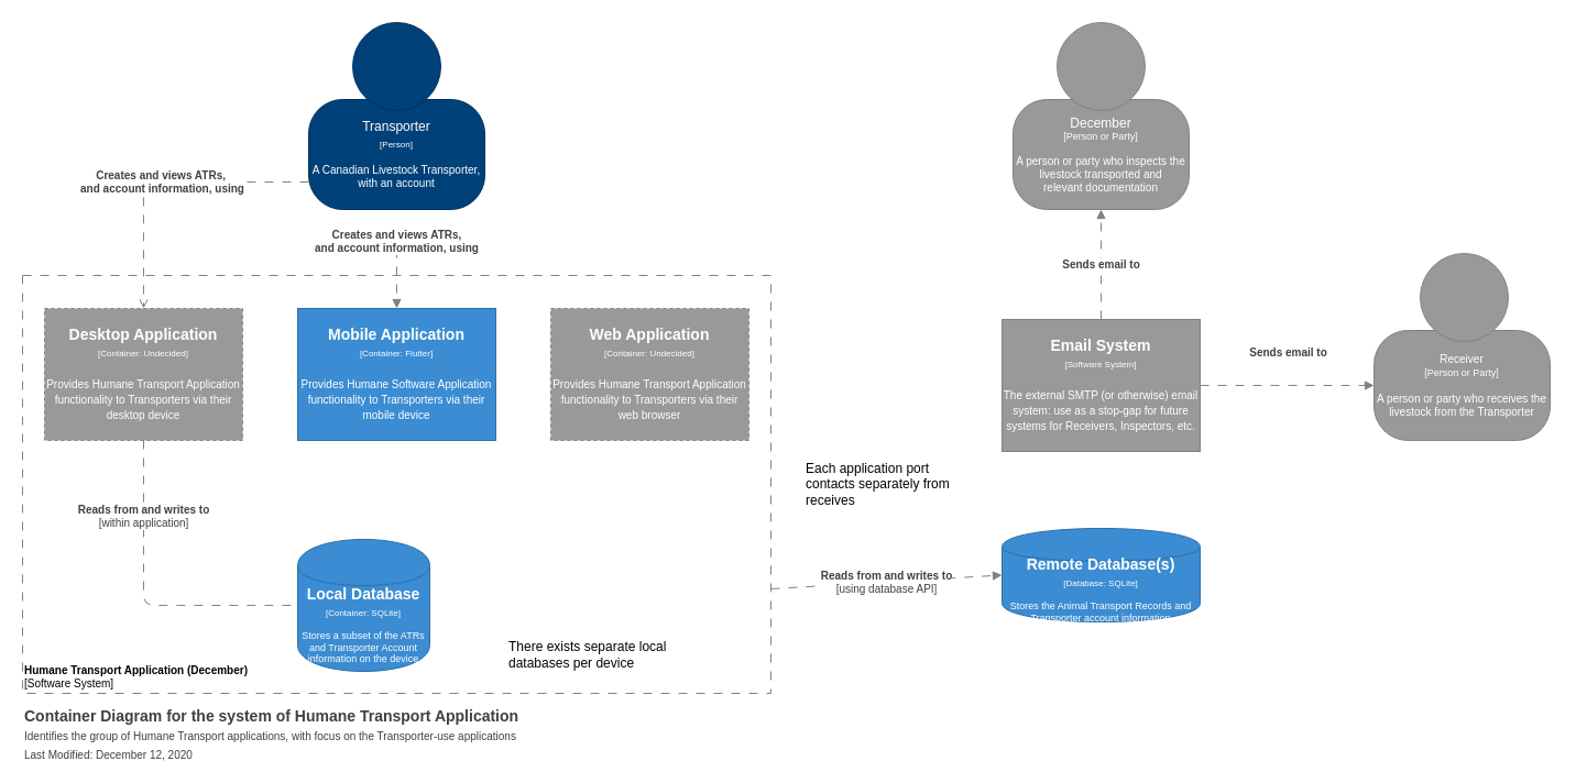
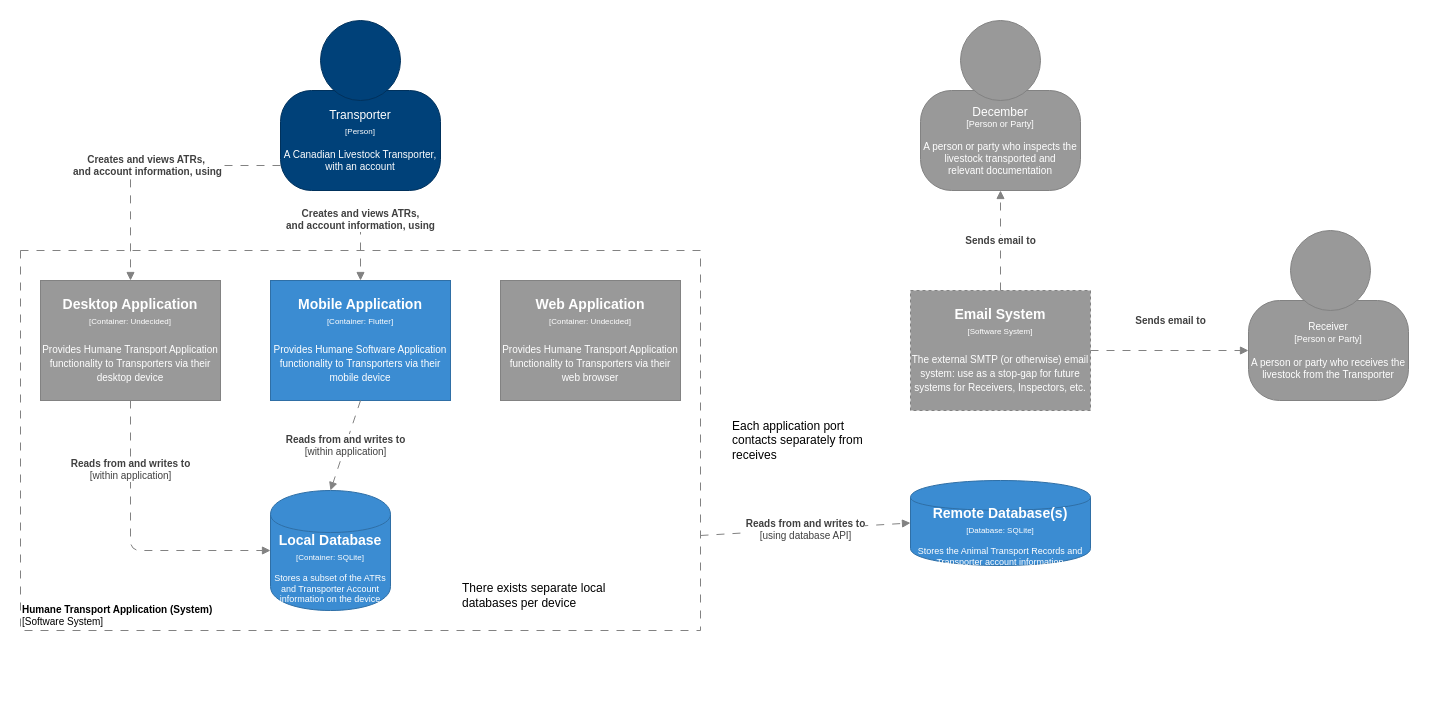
- <mxCell id="19" value="&lt;b&gt;Creates and views ATRs,&amp;nbsp;&lt;br&gt;and account information, using&lt;/b&gt;" style="endArrow=open;html=1;fontSize=10;fontColor=#404040;strokeWidth=1;endFill=1;dashed=1;dashPattern=8 8;strokeColor=#828282;elbow=vertical;exitX=0;exitY=0.75;exitDx=0;exitDy=0;entryX=0.5;entryY=0;entryDx=0;entryDy=0;" edge="1" parent="1" source="3" target="8"><mxGeometry width="50" height="50" relative="1" as="geometry"><mxPoint x="450" y="350" as="sourcePoint" /><mxPoint x="650" y="350" as="targetPoint" /><Array as="points"><mxPoint x="130" y="165" /></Array></mxGeometry></mxCell>
+ <mxCell id="19" value="&lt;b&gt;Creates and views ATRs,&amp;nbsp;&lt;br&gt;and account information, using&lt;/b&gt;" style="endArrow=block;html=1;fontSize=10;fontColor=#404040;strokeWidth=1;endFill=1;dashed=1;dashPattern=8 8;strokeColor=#828282;elbow=vertical;exitX=0;exitY=0.75;exitDx=0;exitDy=0;entryX=0.5;entryY=0;entryDx=0;entryDy=0;" edge="1" parent="1" source="3" target="8"><mxGeometry width="50" height="50" relative="1" as="geometry"><mxPoint x="450" y="350" as="sourcePoint" /><mxPoint x="650" y="350" as="targetPoint" /><Array as="points"><mxPoint x="130" y="165" /></Array></mxGeometry></mxCell>
- <mxCell id="8" value="&lt;div&gt;&lt;span style=&quot;font-size: 14px&quot;&gt;&lt;b&gt;Desktop Application&lt;/b&gt;&lt;/span&gt;&lt;/div&gt;&lt;div&gt;&lt;span style=&quot;font-size: 8px&quot;&gt;[Container: Undecided&lt;/span&gt;&lt;span style=&quot;font-size: 8px&quot;&gt;]&lt;/span&gt;&lt;/div&gt;&lt;div&gt;&lt;span style=&quot;font-size: 8px&quot;&gt;&lt;br&gt;&lt;/span&gt;&lt;/div&gt;&lt;div&gt;&lt;font size=&quot;1&quot;&gt;Provides Humane Transport Application functionality to Transporters via their desktop device&lt;/font&gt;&lt;/div&gt;" style="rounded=0;whiteSpace=wrap;html=1;fillColor=#999999;fontColor=#FFFFFF;strokeColor=#828282;resizable=0;dashed=1;" vertex="1" parent="1"><mxGeometry x="40" y="280" width="180" height="120" as="geometry" /></mxCell>
+ <mxCell id="8" value="&lt;div&gt;&lt;span style=&quot;font-size: 14px&quot;&gt;&lt;b&gt;Desktop Application&lt;/b&gt;&lt;/span&gt;&lt;/div&gt;&lt;div&gt;&lt;span style=&quot;font-size: 8px&quot;&gt;[Container: Undecided&lt;/span&gt;&lt;span style=&quot;font-size: 8px&quot;&gt;]&lt;/span&gt;&lt;/div&gt;&lt;div&gt;&lt;span style=&quot;font-size: 8px&quot;&gt;&lt;br&gt;&lt;/span&gt;&lt;/div&gt;&lt;div&gt;&lt;font size=&quot;1&quot;&gt;Provides Humane Transport Application functionality to Transporters via their desktop device&lt;/font&gt;&lt;/div&gt;" style="rounded=0;whiteSpace=wrap;html=1;fillColor=#999999;fontColor=#FFFFFF;strokeColor=#828282;resizable=0;" vertex="1" parent="1"><mxGeometry x="40" y="280" width="180" height="120" as="geometry" /></mxCell>
- <mxCell id="7" value="&lt;div&gt;&lt;span style=&quot;font-size: 14px&quot;&gt;&lt;b&gt;Web Application&lt;/b&gt;&lt;/span&gt;&lt;/div&gt;&lt;div&gt;&lt;span style=&quot;font-size: 8px&quot;&gt;[Container: Undecided&lt;/span&gt;&lt;span style=&quot;font-size: 8px&quot;&gt;]&lt;/span&gt;&lt;/div&gt;&lt;div&gt;&lt;span style=&quot;font-size: 8px&quot;&gt;&lt;br&gt;&lt;/span&gt;&lt;/div&gt;&lt;div&gt;&lt;font size=&quot;1&quot;&gt;Provides Humane Transport Application functionality to Transporters via their web browser&lt;/font&gt;&lt;/div&gt;" style="rounded=0;whiteSpace=wrap;html=1;fillColor=#999999;fontColor=#FFFFFF;strokeColor=#828282;resizable=0;dashed=1;" vertex="1" parent="1"><mxGeometry x="500" y="280" width="180" height="120" as="geometry" /></mxCell>
+ <mxCell id="7" value="&lt;div&gt;&lt;span style=&quot;font-size: 14px&quot;&gt;&lt;b&gt;Web Application&lt;/b&gt;&lt;/span&gt;&lt;/div&gt;&lt;div&gt;&lt;span style=&quot;font-size: 8px&quot;&gt;[Container: Undecided&lt;/span&gt;&lt;span style=&quot;font-size: 8px&quot;&gt;]&lt;/span&gt;&lt;/div&gt;&lt;div&gt;&lt;span style=&quot;font-size: 8px&quot;&gt;&lt;br&gt;&lt;/span&gt;&lt;/div&gt;&lt;div&gt;&lt;font size=&quot;1&quot;&gt;Provides Humane Transport Application functionality to Transporters via their web browser&lt;/font&gt;&lt;/div&gt;" style="rounded=0;whiteSpace=wrap;html=1;fillColor=#999999;fontColor=#FFFFFF;strokeColor=#828282;resizable=0;" vertex="1" parent="1"><mxGeometry x="500" y="280" width="180" height="120" as="geometry" /></mxCell>
- <mxCell id="11" value="&lt;div&gt;&lt;span style=&quot;font-size: 14px&quot;&gt;&lt;b&gt;Email System&lt;/b&gt;&lt;/span&gt;&lt;/div&gt;&lt;div&gt;&lt;span style=&quot;font-size: 8px&quot;&gt;[Software System&lt;/span&gt;&lt;span style=&quot;font-size: 8px&quot;&gt;]&lt;/span&gt;&lt;br&gt;&lt;/div&gt;&lt;div&gt;&lt;span style=&quot;font-size: 8px&quot;&gt;&lt;br&gt;&lt;/span&gt;&lt;/div&gt;&lt;div&gt;&lt;font size=&quot;1&quot;&gt;The external SMTP (or otherwise) email system: use as a stop-gap for future systems for Receivers, Inspectors, etc.&lt;/font&gt;&lt;/div&gt;" style="rounded=0;whiteSpace=wrap;html=1;fillColor=#999999;fontColor=#FFFFFF;strokeColor=#828282;resizable=0;" vertex="1" parent="1"><mxGeometry x="910" y="290" width="180" height="120" as="geometry" /></mxCell>
+ <mxCell id="11" value="&lt;div&gt;&lt;span style=&quot;font-size: 14px&quot;&gt;&lt;b&gt;Email System&lt;/b&gt;&lt;/span&gt;&lt;/div&gt;&lt;div&gt;&lt;span style=&quot;font-size: 8px&quot;&gt;[Software System&lt;/span&gt;&lt;span style=&quot;font-size: 8px&quot;&gt;]&lt;/span&gt;&lt;br&gt;&lt;/div&gt;&lt;div&gt;&lt;span style=&quot;font-size: 8px&quot;&gt;&lt;br&gt;&lt;/span&gt;&lt;/div&gt;&lt;div&gt;&lt;font size=&quot;1&quot;&gt;The external SMTP (or otherwise) email system: use as a stop-gap for future systems for Receivers, Inspectors, etc.&lt;/font&gt;&lt;/div&gt;" style="rounded=0;whiteSpace=wrap;html=1;fillColor=#999999;fontColor=#FFFFFF;strokeColor=#828282;resizable=0;dashed=1;" vertex="1" parent="1"><mxGeometry x="910" y="290" width="180" height="120" as="geometry" /></mxCell>
+ <mxCell id="20" value="&lt;b&gt;Reads from and writes to&lt;/b&gt;&lt;br&gt;[within application]" style="endArrow=block;html=1;fontSize=10;fontColor=#404040;strokeWidth=1;endFill=1;dashed=1;dashPattern=8 8;strokeColor=#828282;elbow=vertical;exitX=0.5;exitY=1;exitDx=0;exitDy=0;entryX=0.5;entryY=0;entryDx=0;entryDy=0;" edge="1" parent="1" source="6" target="9"><mxGeometry width="50" height="50" relative="1" as="geometry"><mxPoint x="450" y="350" as="sourcePoint" /><mxPoint x="650" y="350" as="targetPoint" /></mxGeometry></mxCell>
- <mxCell id="21" value="&lt;b&gt;Reads from and writes to&lt;/b&gt;&lt;br&gt;[within application]" style="endArrow=none;html=1;fontSize=10;fontColor=#404040;strokeWidth=1;endFill=1;dashed=1;dashPattern=8 8;strokeColor=#828282;elbow=vertical;exitX=0.5;exitY=1;exitDx=0;exitDy=0;entryX=0;entryY=0.5;entryDx=0;entryDy=0;" edge="1" parent="1" source="8" target="9"><mxGeometry x="-0.517" width="50" height="50" relative="1" as="geometry"><mxPoint x="450" y="350" as="sourcePoint" /><mxPoint x="650" y="350" as="targetPoint" /><Array as="points"><mxPoint x="130" y="550" /></Array><mxPoint y="-1" as="offset" /></mxGeometry></mxCell>
+ <mxCell id="21" value="&lt;b&gt;Reads from and writes to&lt;/b&gt;&lt;br&gt;[within application]" style="endArrow=block;html=1;fontSize=10;fontColor=#404040;strokeWidth=1;endFill=1;dashed=1;dashPattern=8 8;strokeColor=#828282;elbow=vertical;exitX=0.5;exitY=1;exitDx=0;exitDy=0;entryX=0;entryY=0.5;entryDx=0;entryDy=0;" edge="1" parent="1" source="8" target="9"><mxGeometry x="-0.517" width="50" height="50" relative="1" as="geometry"><mxPoint x="450" y="350" as="sourcePoint" /><mxPoint x="650" y="350" as="targetPoint" /><Array as="points"><mxPoint x="130" y="550" /></Array><mxPoint y="-1" as="offset" /></mxGeometry></mxCell>
- <mxCell id="5" value="&lt;font style=&quot;font-size: 10px&quot;&gt;&lt;b&gt;Humane Transport Application (December)&lt;/b&gt;&lt;br style=&quot;font-size: 10px&quot;&gt;[Software System]&lt;/font&gt;" style="rounded=0;whiteSpace=wrap;html=1;strokeColor=#828282;fillColor=none;fontColor=#000000;align=left;labelPosition=center;verticalLabelPosition=middle;verticalAlign=bottom;dashed=1;strokeWidth=1;perimeterSpacing=0;spacing=2;spacingTop=0;fontSize=10;dashPattern=8 8;" vertex="1" parent="1"><mxGeometry x="20" y="250" width="680" height="380" as="geometry" /></mxCell>
+ <mxCell id="5" value="&lt;font style=&quot;font-size: 10px&quot;&gt;&lt;b&gt;Humane Transport Application (System)&lt;/b&gt;&lt;br style=&quot;font-size: 10px&quot;&gt;[Software System]&lt;/font&gt;" style="rounded=0;whiteSpace=wrap;html=1;strokeColor=#828282;fillColor=none;fontColor=#000000;align=left;labelPosition=center;verticalLabelPosition=middle;verticalAlign=bottom;dashed=1;strokeWidth=1;perimeterSpacing=0;spacing=2;spacingTop=0;fontSize=10;dashPattern=8 8;" vertex="1" parent="1"><mxGeometry x="20" y="250" width="680" height="380" as="geometry" /></mxCell>
- <mxCell id="27" value="Container Diagram for the system of Humane Transport Application&lt;br&gt;&lt;span style=&quot;font-size: x-small ; font-weight: 400&quot;&gt;Identifies the group of Humane Transport applications, with focus on the Transporter-use applications&lt;/span&gt;&lt;br style=&quot;font-size: x-small ; font-weight: 400&quot;&gt;&lt;span style=&quot;font-size: x-small ; font-weight: 400&quot;&gt;Last Modified: December 12, 2020&lt;/span&gt;" style="text;html=1;resizable=0;points=[];autosize=1;align=left;verticalAlign=top;spacingTop=-4;fontSize=14;fontColor=#404040;fontStyle=1" vertex="1" parent="1"><mxGeometry x="20" y="640" width="460" height="50" as="geometry" /></mxCell>
